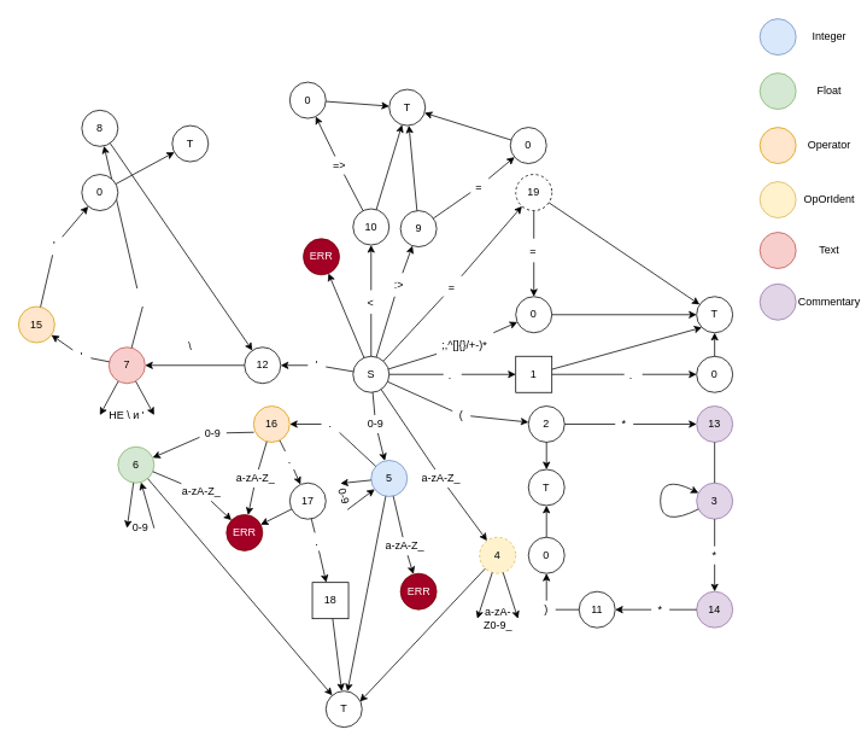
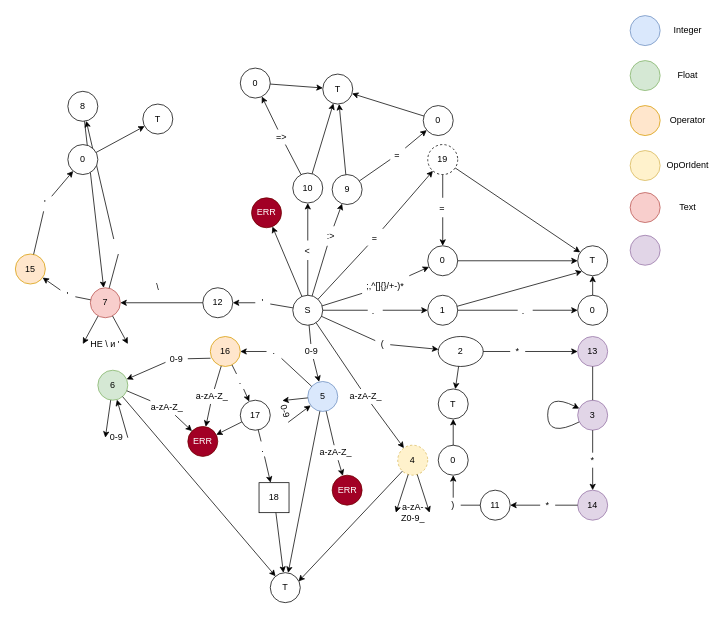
- <mxCell id="86" value="" style="endArrow=classic;html=1;" parent="1" source="82" target="93" edge="1"><mxGeometry width="50" height="50" relative="1" as="geometry"><mxPoint x="150" y="308" as="sourcePoint" /><mxPoint x="200" y="258" as="targetPoint" /></mxGeometry></mxCell>
+ <mxCell id="86" value="" style="endArrow=classic;html=1;" parent="1" source="82" target="76" edge="1"><mxGeometry width="50" height="50" relative="1" as="geometry"><mxPoint x="150" y="308" as="sourcePoint" /><mxPoint x="200" y="258" as="targetPoint" /></mxGeometry></mxCell>
- <mxCell id="126" value="Commentary" style="text;html=1;strokeColor=none;fillColor=none;align=center;verticalAlign=middle;whiteSpace=wrap;rounded=0;" parent="1" vertex="1"><mxGeometry x="897" y="323" width="40" height="20" as="geometry" /></mxCell>
- <mxCell id="9" value="1" style="whiteSpace=wrap;html=1;aspect=fixed;rounded=0;" parent="1" vertex="1"><mxGeometry x="570" y="393" width="40" height="40" as="geometry" /></mxCell>
+ <mxCell id="9" value="1" style="ellipse;whiteSpace=wrap;html=1;aspect=fixed;" parent="1" vertex="1"><mxGeometry x="570" y="393" width="40" height="40" as="geometry" /></mxCell>
- <mxCell id="40" value="2" style="ellipse;whiteSpace=wrap;html=1;aspect=fixed;" parent="1" vertex="1"><mxGeometry x="584" y="448" width="40" height="40" as="geometry" /></mxCell>
+ <mxCell id="40" value="2" style="ellipse;whiteSpace=wrap;html=1;aspect=fixed;" parent="1" vertex="1"><mxGeometry x="584" y="448" width="60" height="40" as="geometry" /></mxCell>
